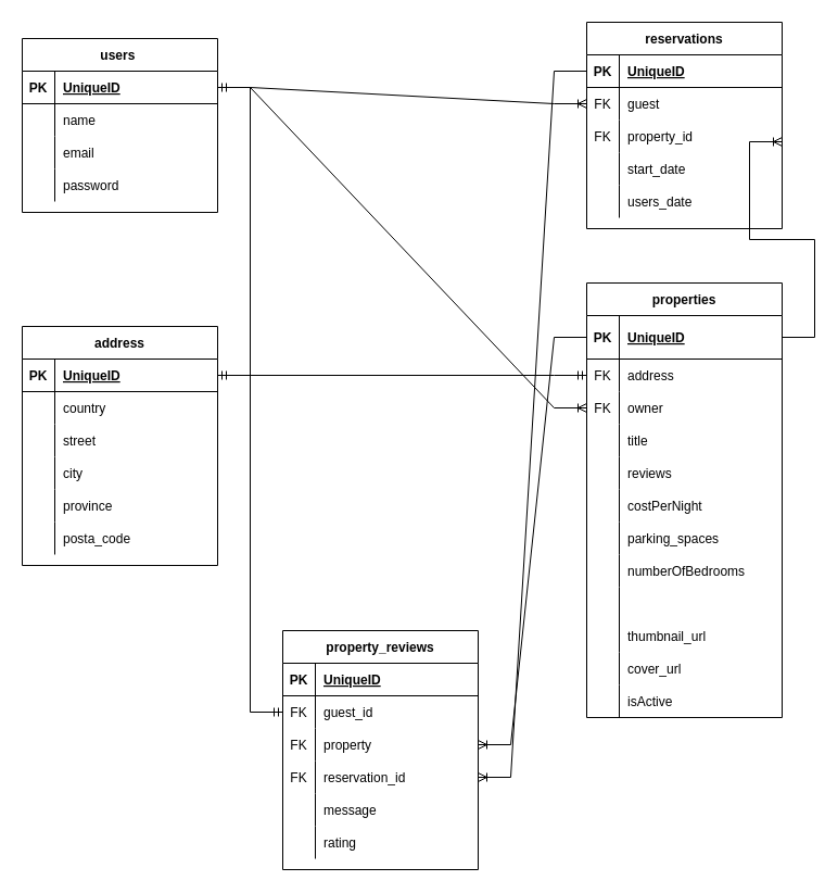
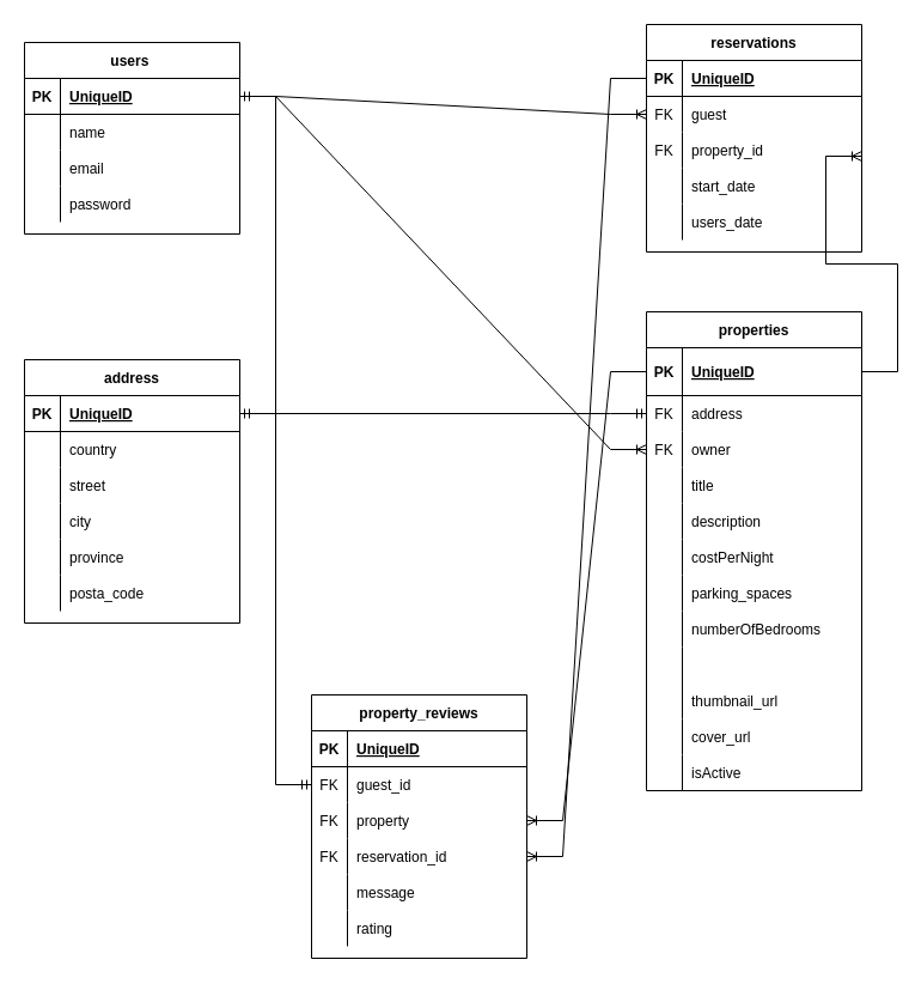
- <mxCell id="30" value="reviews" style="shape=partialRectangle;connectable=0;fillColor=none;top=0;left=0;bottom=0;right=0;align=left;spacingLeft=6;overflow=hidden;" vertex="1" parent="28"><mxGeometry x="30" width="150" height="30" as="geometry"><mxRectangle width="150" height="30" as="alternateBounds" /></mxGeometry></mxCell>
+ <mxCell id="30" value="description" style="shape=partialRectangle;connectable=0;fillColor=none;top=0;left=0;bottom=0;right=0;align=left;spacingLeft=6;overflow=hidden;" vertex="1" parent="28"><mxGeometry x="30" width="150" height="30" as="geometry"><mxRectangle width="150" height="30" as="alternateBounds" /></mxGeometry></mxCell>
